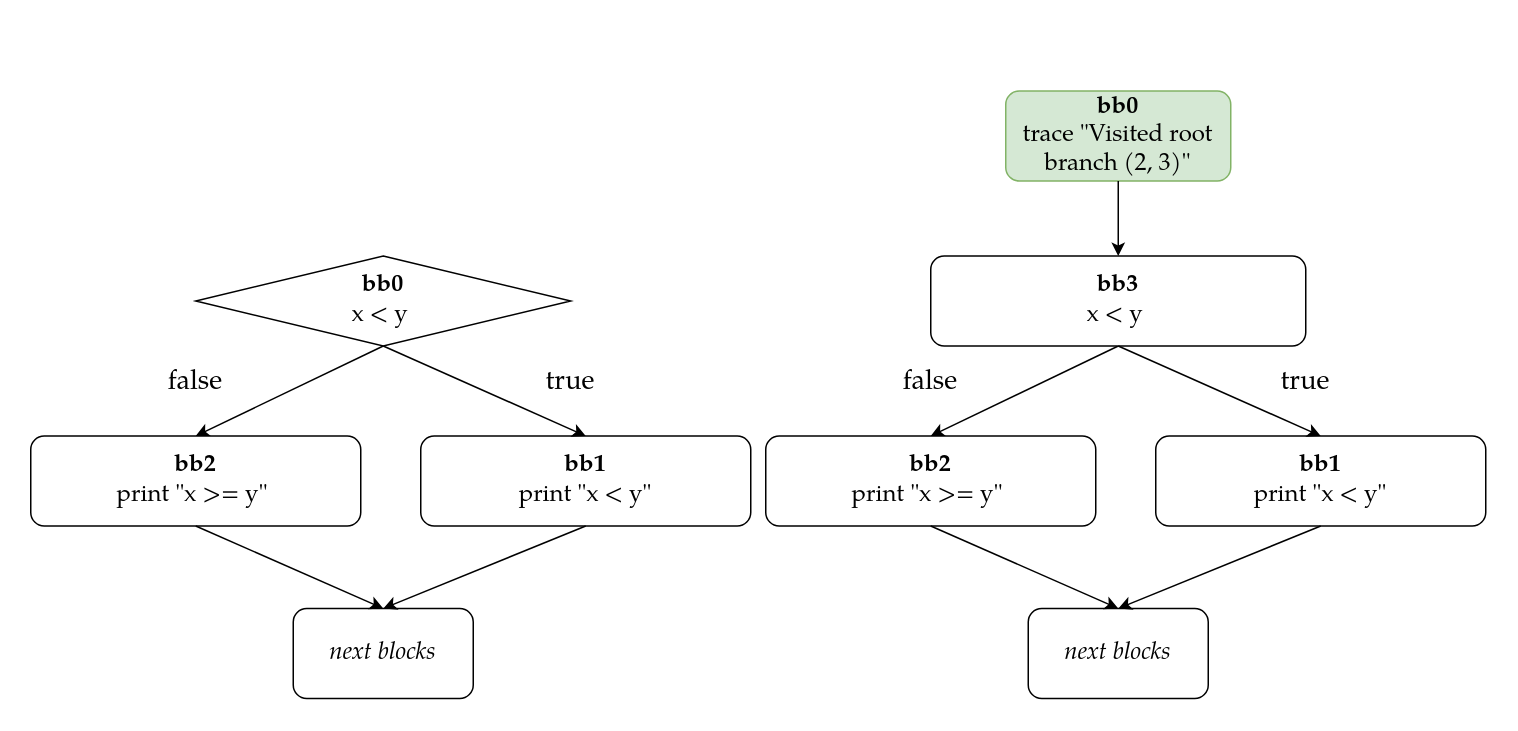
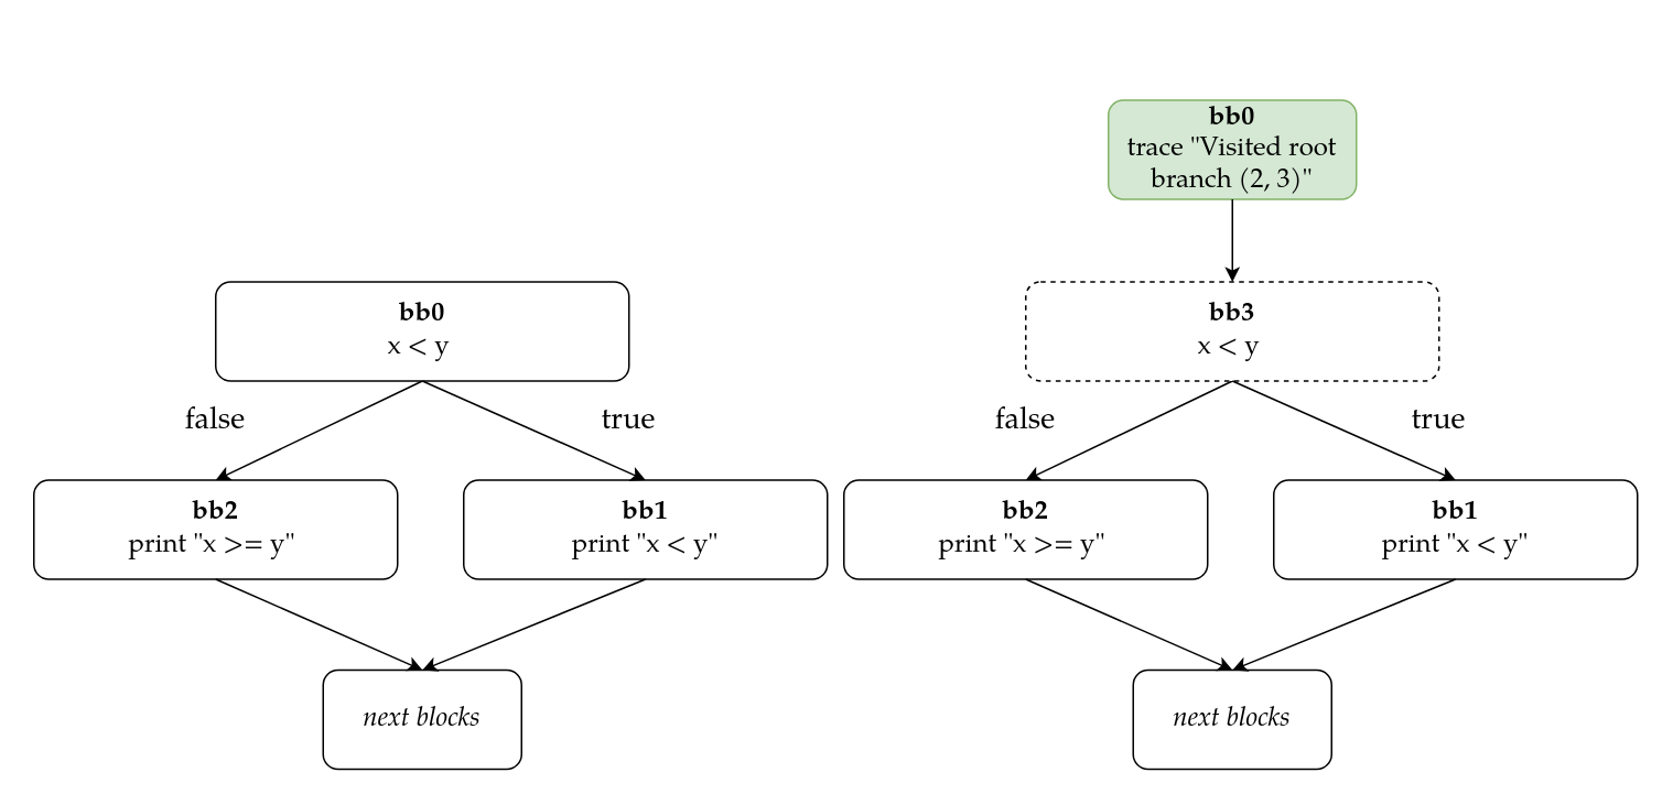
- <mxCell id="18" value="&lt;font size=&quot;3&quot;&gt;&lt;b&gt;bb0&lt;/b&gt;&lt;br&gt;x &amp;lt; y&amp;nbsp;&lt;br&gt;&lt;/font&gt;" style="rhombus;whiteSpace=wrap;html=1;fontFamily=TeX Gyre Pagella;" vertex="1" parent="1"><mxGeometry x="130" y="170" width="250" height="60" as="geometry" /></mxCell>
+ <mxCell id="18" value="&lt;font size=&quot;3&quot;&gt;&lt;b&gt;bb0&lt;/b&gt;&lt;br&gt;x &amp;lt; y&amp;nbsp;&lt;br&gt;&lt;/font&gt;" style="rounded=1;whiteSpace=wrap;html=1;fontFamily=TeX Gyre Pagella;" vertex="1" parent="1"><mxGeometry x="130" y="170" width="250" height="60" as="geometry" /></mxCell>
- <mxCell id="6" value="&lt;font size=&quot;3&quot;&gt;&lt;b&gt;bb3&lt;/b&gt;&lt;br&gt;x &amp;lt; y&amp;nbsp;&lt;br&gt;&lt;/font&gt;" style="rounded=1;whiteSpace=wrap;html=1;fontFamily=TeX Gyre Pagella;" parent="1" vertex="1"><mxGeometry x="620" y="170" width="250" height="60" as="geometry" /></mxCell>
+ <mxCell id="6" value="&lt;font size=&quot;3&quot;&gt;&lt;b&gt;bb3&lt;/b&gt;&lt;br&gt;x &amp;lt; y&amp;nbsp;&lt;br&gt;&lt;/font&gt;" style="rounded=1;whiteSpace=wrap;html=1;fontFamily=TeX Gyre Pagella;dashed=1;" parent="1" vertex="1"><mxGeometry x="620" y="170" width="250" height="60" as="geometry" /></mxCell>
